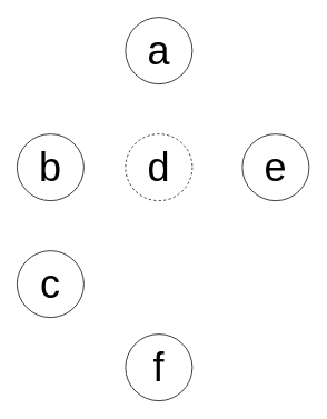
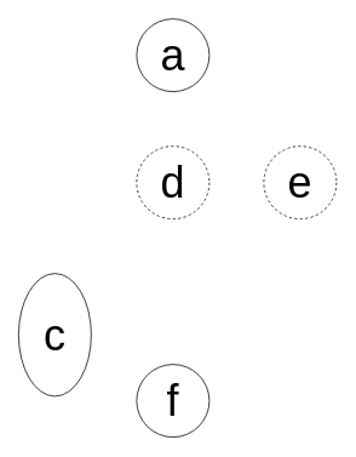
- <mxCell id="2" value="&lt;font style=&quot;font-size: 48px;&quot;&gt;b&lt;/font&gt;" style="ellipse;whiteSpace=wrap;html=1;aspect=fixed;" vertex="1" parent="1"><mxGeometry x="20" y="160" width="80" height="80" as="geometry" /></mxCell>
- <mxCell id="6" value="&lt;font style=&quot;font-size: 48px;&quot;&gt;e&lt;/font&gt;" style="ellipse;whiteSpace=wrap;html=1;aspect=fixed;" vertex="1" parent="1"><mxGeometry x="290" y="160" width="80" height="80" as="geometry" /></mxCell>
+ <mxCell id="6" value="&lt;font style=&quot;font-size: 48px;&quot;&gt;e&lt;/font&gt;" style="ellipse;whiteSpace=wrap;html=1;aspect=fixed;dashed=1;" vertex="1" parent="1"><mxGeometry x="290" y="160" width="80" height="80" as="geometry" /></mxCell>
- <mxCell id="4" value="&lt;font style=&quot;font-size: 48px;&quot;&gt;c&lt;/font&gt;" style="ellipse;whiteSpace=wrap;html=1;aspect=fixed;" vertex="1" parent="1"><mxGeometry x="20" y="300" width="80" height="80" as="geometry" /></mxCell>
+ <mxCell id="4" value="&lt;font style=&quot;font-size: 48px;&quot;&gt;c&lt;/font&gt;" style="ellipse;whiteSpace=wrap;html=1;aspect=fixed;" vertex="1" parent="1"><mxGeometry x="20" y="300" width="80" height="135" as="geometry" /></mxCell>
